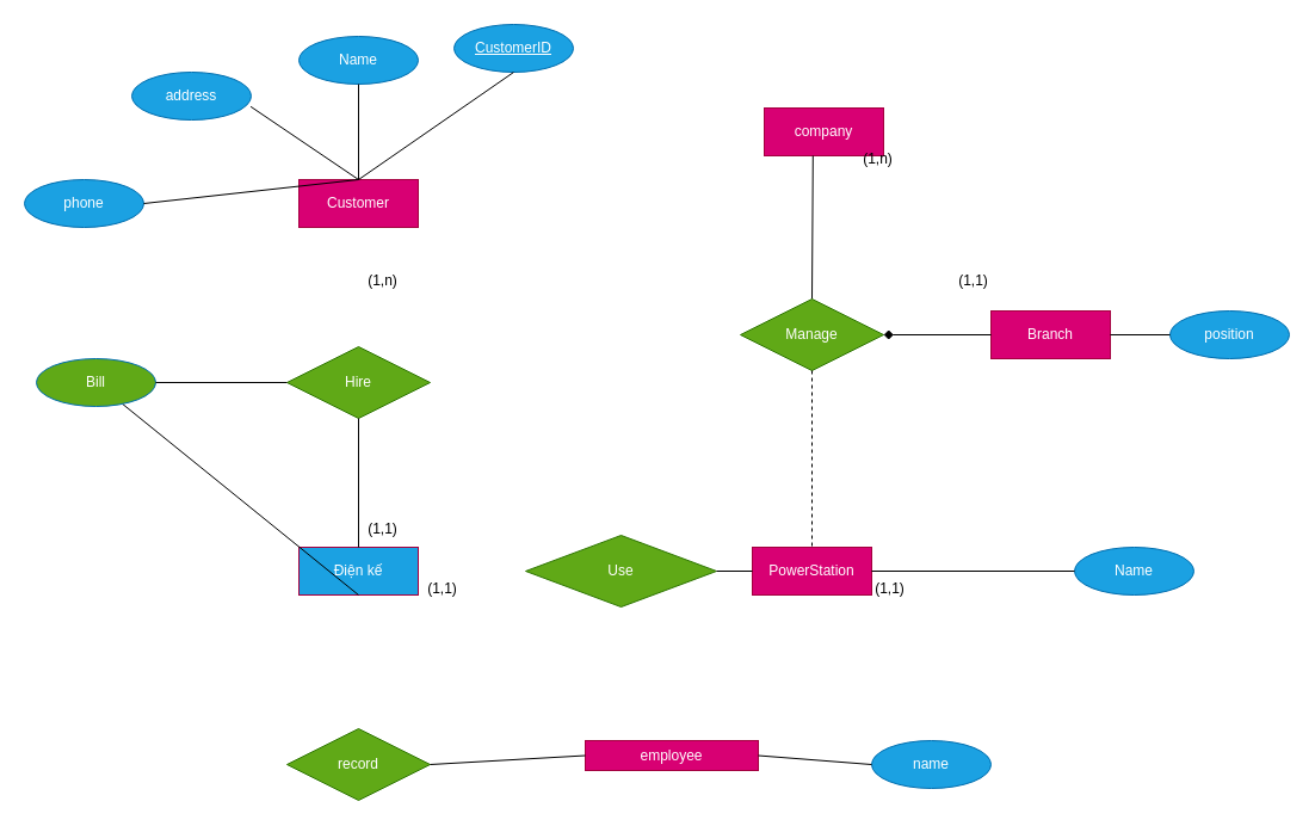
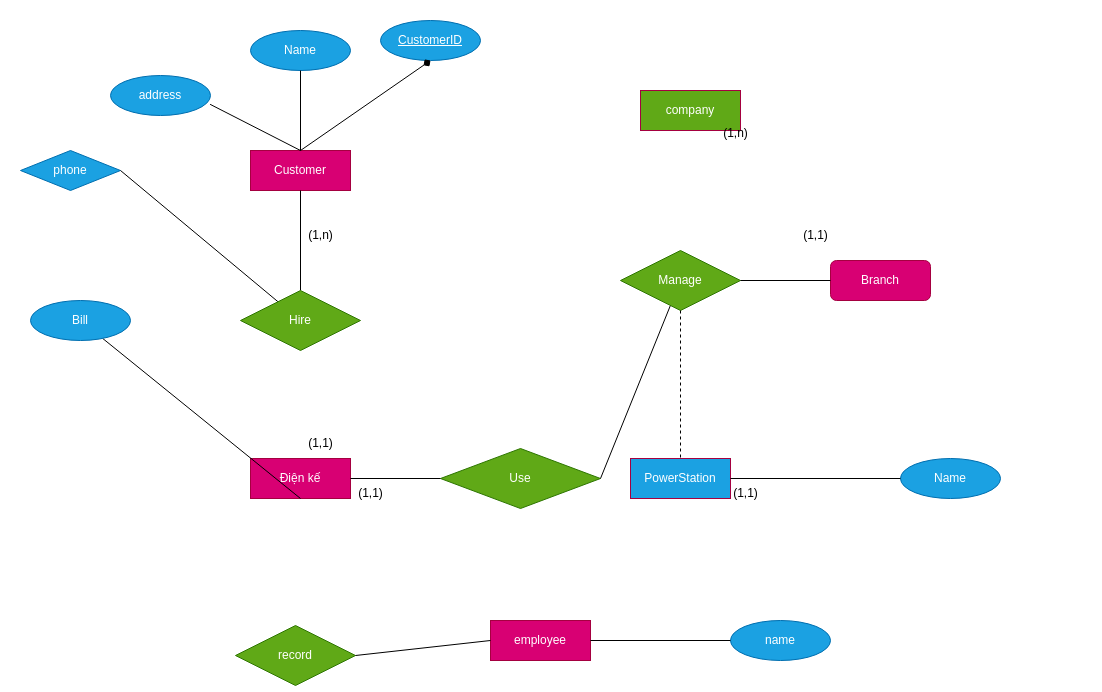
- <mxCell id="18" value="" style="endArrow=none;html=1;rounded=0;exitX=0.5;exitY=0;exitDx=0;exitDy=0;entryX=0.5;entryY=1;entryDx=0;entryDy=0;" parent="1" source="9" target="12" edge="1"><mxGeometry relative="1" as="geometry"><mxPoint x="410" y="220" as="sourcePoint" /><mxPoint x="570" y="220" as="targetPoint" /></mxGeometry></mxCell>
+ <mxCell id="18" value="" style="endArrow=diamond;html=1;rounded=0;exitX=0.5;exitY=0;exitDx=0;exitDy=0;entryX=0.5;entryY=1;entryDx=0;entryDy=0;" parent="1" source="9" target="12" edge="1"><mxGeometry relative="1" as="geometry"><mxPoint x="410" y="220" as="sourcePoint" /><mxPoint x="570" y="220" as="targetPoint" /></mxGeometry></mxCell>
- <mxCell id="11" value="address" style="ellipse;whiteSpace=wrap;html=1;align=center;fillColor=#1ba1e2;fontColor=#ffffff;strokeColor=#006EAF;" parent="1" vertex="1"><mxGeometry x="110" y="60" width="100" height="40" as="geometry" /></mxCell>
+ <mxCell id="11" value="address" style="ellipse;whiteSpace=wrap;html=1;align=center;fillColor=#1ba1e2;fontColor=#ffffff;strokeColor=#006EAF;" parent="1" vertex="1"><mxGeometry x="110" y="75" width="100" height="40" as="geometry" /></mxCell>
- <mxCell id="2" value="company" style="whiteSpace=wrap;html=1;align=center;fillColor=#d80073;fontColor=#ffffff;strokeColor=#A50040;" parent="1" vertex="1"><mxGeometry x="640" y="90" width="100" height="40" as="geometry" /></mxCell>
+ <mxCell id="2" value="company" style="whiteSpace=wrap;html=1;align=center;fillColor=#60a917;fontColor=#ffffff;strokeColor=#A50040;" parent="1" vertex="1"><mxGeometry x="640" y="90" width="100" height="40" as="geometry" /></mxCell>
- <mxCell id="17" value="" style="endArrow=none;html=1;rounded=0;exitX=1;exitY=0.5;exitDx=0;exitDy=0;entryX=0.5;entryY=0;entryDx=0;entryDy=0;" parent="1" source="14" target="9" edge="1"><mxGeometry relative="1" as="geometry"><mxPoint x="80" y="270" as="sourcePoint" /><mxPoint x="240" y="270" as="targetPoint" /></mxGeometry></mxCell>
+ <mxCell id="17" value="" style="endArrow=none;html=1;rounded=0;exitX=1;exitY=0.5;exitDx=0;exitDy=0;" parent="1" source="14" target="23" edge="1"><mxGeometry relative="1" as="geometry"><mxPoint x="80" y="270" as="sourcePoint" /><mxPoint x="240" y="270" as="targetPoint" /></mxGeometry></mxCell>
- <mxCell id="14" value="phone" style="ellipse;whiteSpace=wrap;html=1;align=center;fillColor=#1ba1e2;fontColor=#ffffff;strokeColor=#006EAF;" parent="1" vertex="1"><mxGeometry x="20" y="150" width="100" height="40" as="geometry" /></mxCell>
+ <mxCell id="14" value="phone" style="rhombus;whiteSpace=wrap;html=1;align=center;fillColor=#1ba1e2;fontColor=#ffffff;strokeColor=#006EAF;" parent="1" vertex="1"><mxGeometry x="20" y="150" width="100" height="40" as="geometry" /></mxCell>
- <mxCell id="25" value="" style="endArrow=none;html=1;rounded=0;exitX=0.408;exitY=1;exitDx=0;exitDy=0;exitPerimeter=0;entryX=0.5;entryY=0;entryDx=0;entryDy=0;" parent="1" source="2" target="26" edge="1"><mxGeometry relative="1" as="geometry"><mxPoint x="840" y="160" as="sourcePoint" /><mxPoint x="1000" y="160" as="targetPoint" /></mxGeometry></mxCell>
+ <mxCell id="22" value="" style="endArrow=none;html=1;rounded=0;entryX=0.5;entryY=1;entryDx=0;entryDy=0;exitX=0.5;exitY=0;exitDx=0;exitDy=0;" parent="1" source="23" target="9" edge="1"><mxGeometry relative="1" as="geometry"><mxPoint x="20" y="270" as="sourcePoint" /><mxPoint x="180" y="270" as="targetPoint" /></mxGeometry></mxCell>
- <mxCell id="27" value="" style="endArrow=diamond;html=1;rounded=0;entryX=1;entryY=0.5;entryDx=0;entryDy=0;" parent="1" source="3" target="26" edge="1"><mxGeometry relative="1" as="geometry"><mxPoint x="720" y="250" as="sourcePoint" /><mxPoint x="880" y="250" as="targetPoint" /></mxGeometry></mxCell>
+ <mxCell id="27" value="" style="endArrow=none;html=1;rounded=0;entryX=1;entryY=0.5;entryDx=0;entryDy=0;" parent="1" source="3" target="26" edge="1"><mxGeometry relative="1" as="geometry"><mxPoint x="720" y="250" as="sourcePoint" /><mxPoint x="880" y="250" as="targetPoint" /></mxGeometry></mxCell>
- <mxCell id="3" value="Branch&lt;br&gt;" style="whiteSpace=wrap;html=1;align=center;fillColor=#d80073;fontColor=#ffffff;strokeColor=#A50040;" parent="1" vertex="1"><mxGeometry x="830" y="260" width="100" height="40" as="geometry" /></mxCell>
+ <mxCell id="3" value="Branch&lt;br&gt;" style="whiteSpace=wrap;html=1;align=center;fillColor=#d80073;fontColor=#ffffff;strokeColor=#A50040;rounded=1;" parent="1" vertex="1"><mxGeometry x="830" y="260" width="100" height="40" as="geometry" /></mxCell>
- <mxCell id="8" value="" style="endArrow=none;html=1;rounded=0;entryX=0;entryY=0.5;entryDx=0;entryDy=0;exitX=1;exitY=0.5;exitDx=0;exitDy=0;" parent="1" source="3" target="7" edge="1"><mxGeometry relative="1" as="geometry"><mxPoint x="920" y="270" as="sourcePoint" /><mxPoint x="960" y="200" as="targetPoint" /></mxGeometry></mxCell>
- <mxCell id="7" value="position&lt;br&gt;" style="ellipse;whiteSpace=wrap;html=1;align=center;fillColor=#1ba1e2;fontColor=#ffffff;strokeColor=#006EAF;" parent="1" vertex="1"><mxGeometry x="980" y="260" width="100" height="40" as="geometry" /></mxCell>
- <mxCell id="40" value="Bill" style="ellipse;whiteSpace=wrap;html=1;align=center;fillColor=#60a917;fontColor=#ffffff;strokeColor=#006EAF;" parent="1" vertex="1"><mxGeometry x="30" y="300" width="100" height="40" as="geometry" /></mxCell>
+ <mxCell id="40" value="Bill" style="ellipse;whiteSpace=wrap;html=1;align=center;fillColor=#1ba1e2;fontColor=#ffffff;strokeColor=#006EAF;" parent="1" vertex="1"><mxGeometry x="30" y="300" width="100" height="40" as="geometry" /></mxCell>
- <mxCell id="41" value="" style="endArrow=none;html=1;rounded=0;exitX=1;exitY=0.5;exitDx=0;exitDy=0;entryX=0;entryY=0.5;entryDx=0;entryDy=0;" parent="1" source="40" target="23" edge="1"><mxGeometry relative="1" as="geometry"><mxPoint x="60" y="390" as="sourcePoint" /><mxPoint x="220" y="390" as="targetPoint" /></mxGeometry></mxCell>
- <mxCell id="24" value="" style="endArrow=none;html=1;rounded=0;entryX=0.5;entryY=1;entryDx=0;entryDy=0;" parent="1" source="10" target="23" edge="1"><mxGeometry relative="1" as="geometry"><mxPoint x="150" y="410" as="sourcePoint" /><mxPoint x="310" y="410" as="targetPoint" /></mxGeometry></mxCell>
- <mxCell id="10" value="Điện kế" style="whiteSpace=wrap;html=1;align=center;fillColor=#1ba1e2;fontColor=#ffffff;strokeColor=#A50040;" parent="1" vertex="1"><mxGeometry x="250" y="458" width="100" height="40" as="geometry" /></mxCell>
+ <mxCell id="10" value="Điện kế" style="whiteSpace=wrap;html=1;align=center;fillColor=#d80073;fontColor=#ffffff;strokeColor=#A50040;" parent="1" vertex="1"><mxGeometry x="250" y="458" width="100" height="40" as="geometry" /></mxCell>
+ <mxCell id="20" value="" style="endArrow=none;html=1;rounded=0;entryX=0;entryY=0.5;entryDx=0;entryDy=0;" parent="1" source="10" target="19" edge="1"><mxGeometry relative="1" as="geometry"><mxPoint x="350" y="410" as="sourcePoint" /><mxPoint x="510" y="410" as="targetPoint" /></mxGeometry></mxCell>
- <mxCell id="21" value="" style="endArrow=none;html=1;rounded=0;exitX=1;exitY=0.5;exitDx=0;exitDy=0;entryX=0;entryY=0.5;entryDx=0;entryDy=0;" parent="1" source="19" target="4" edge="1"><mxGeometry relative="1" as="geometry"><mxPoint x="470" y="547" as="sourcePoint" /><mxPoint x="740" y="379" as="targetPoint" /></mxGeometry></mxCell>
+ <mxCell id="21" value="" style="endArrow=none;html=1;rounded=0;exitX=1;exitY=0.5;exitDx=0;exitDy=0;" parent="1" source="19" target="26" edge="1"><mxGeometry relative="1" as="geometry"><mxPoint x="470" y="547" as="sourcePoint" /><mxPoint x="740" y="379" as="targetPoint" /></mxGeometry></mxCell>
- <mxCell id="4" value="PowerStation&lt;br&gt;" style="whiteSpace=wrap;html=1;align=center;fillColor=#d80073;fontColor=#ffffff;strokeColor=#A50040;" parent="1" vertex="1"><mxGeometry x="630" y="458" width="100" height="40" as="geometry" /></mxCell>
+ <mxCell id="4" value="PowerStation&lt;br&gt;" style="whiteSpace=wrap;html=1;align=center;fillColor=#1ba1e2;fontColor=#ffffff;strokeColor=#A50040;" parent="1" vertex="1"><mxGeometry x="630" y="458" width="100" height="40" as="geometry" /></mxCell>
- <mxCell id="31" value="employee&lt;br&gt;" style="whiteSpace=wrap;html=1;align=center;fillColor=#d80073;fontColor=#ffffff;strokeColor=#A50040;" parent="1" vertex="1"><mxGeometry x="490" y="620" width="145" height="25" as="geometry" /></mxCell>
+ <mxCell id="31" value="employee&lt;br&gt;" style="whiteSpace=wrap;html=1;align=center;fillColor=#d80073;fontColor=#ffffff;strokeColor=#A50040;" parent="1" vertex="1"><mxGeometry x="490" y="620" width="100" height="40" as="geometry" /></mxCell>
- <mxCell id="32" value="record&lt;br&gt;" style="shape=rhombus;perimeter=rhombusPerimeter;whiteSpace=wrap;html=1;align=center;fillColor=#60a917;fontColor=#ffffff;strokeColor=#2D7600;" parent="1" vertex="1"><mxGeometry x="240" y="610" width="120" height="60" as="geometry" /></mxCell>
+ <mxCell id="32" value="record&lt;br&gt;" style="shape=rhombus;perimeter=rhombusPerimeter;whiteSpace=wrap;html=1;align=center;fillColor=#60a917;fontColor=#ffffff;strokeColor=#2D7600;" parent="1" vertex="1"><mxGeometry x="235" y="625" width="120" height="60" as="geometry" /></mxCell>
